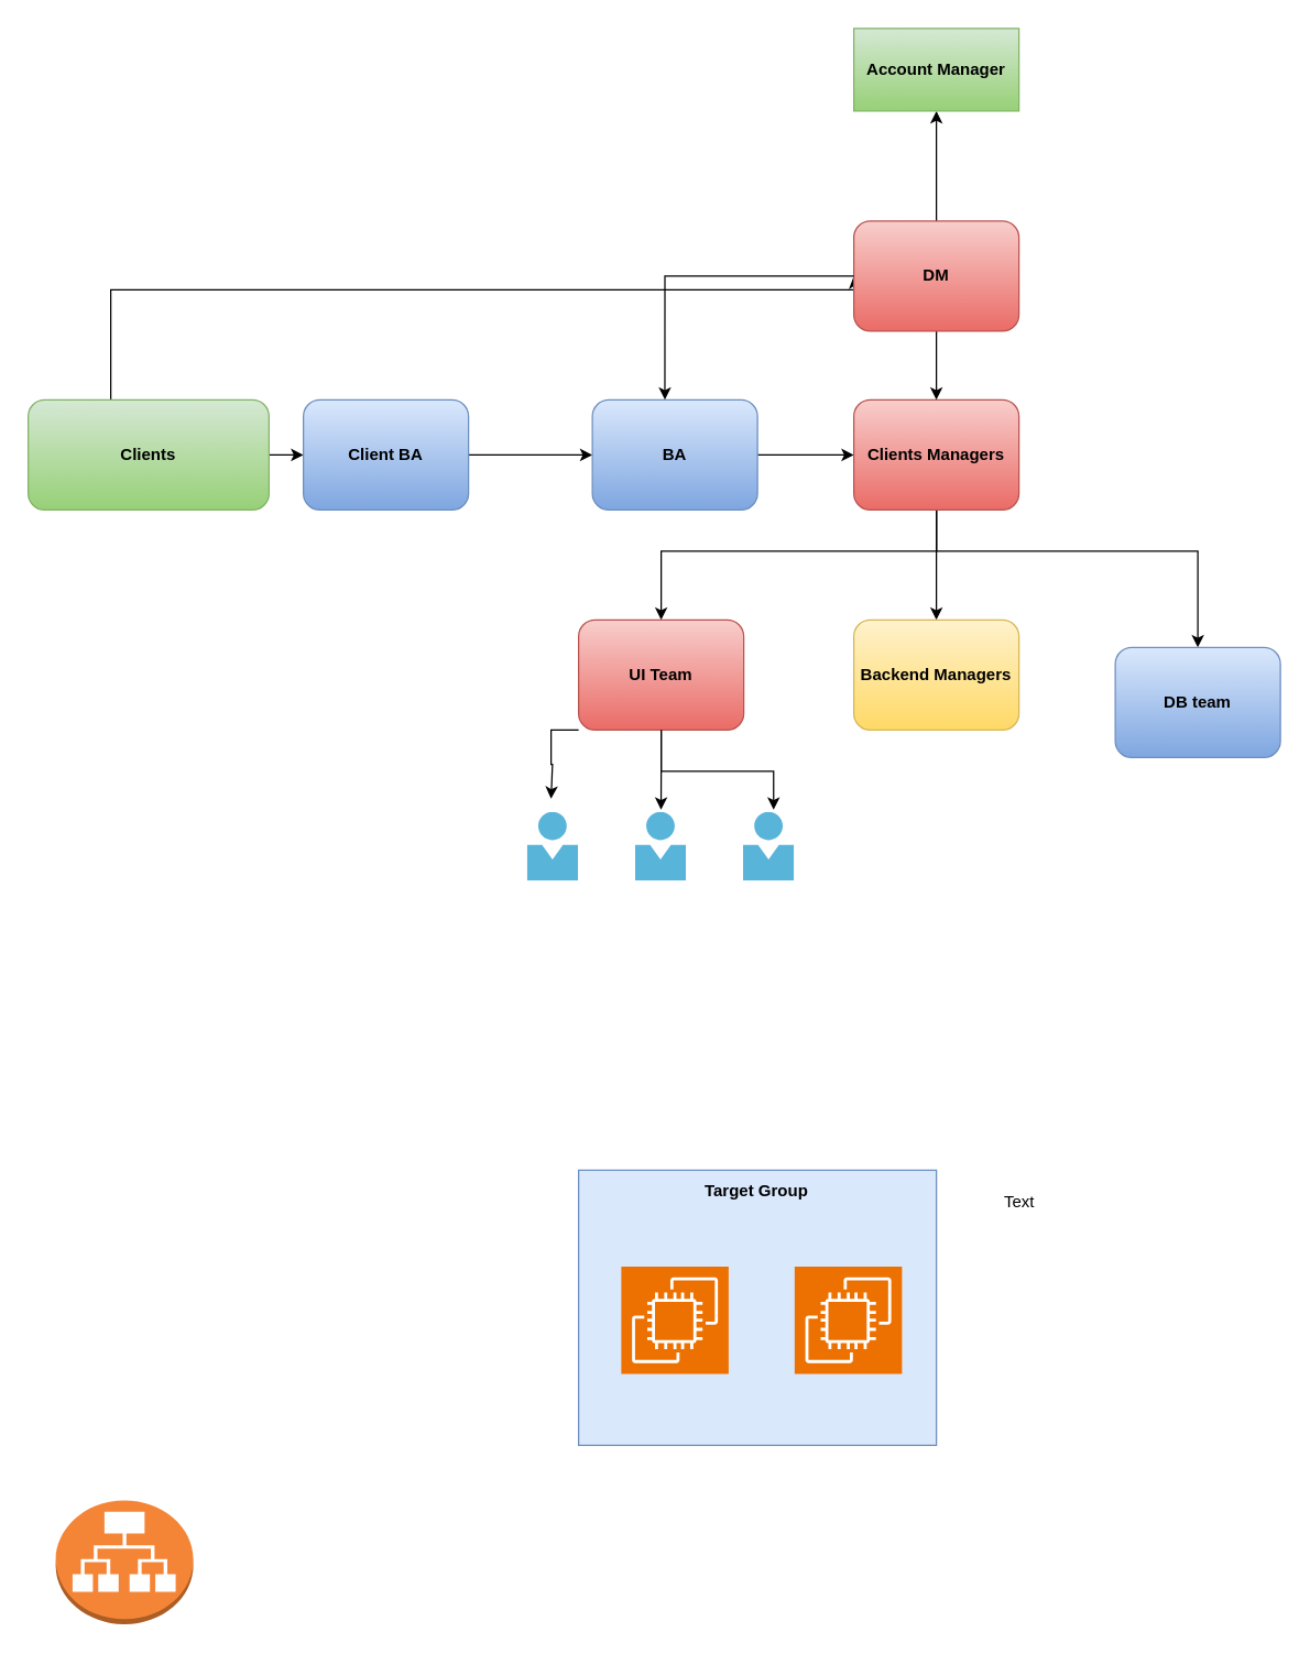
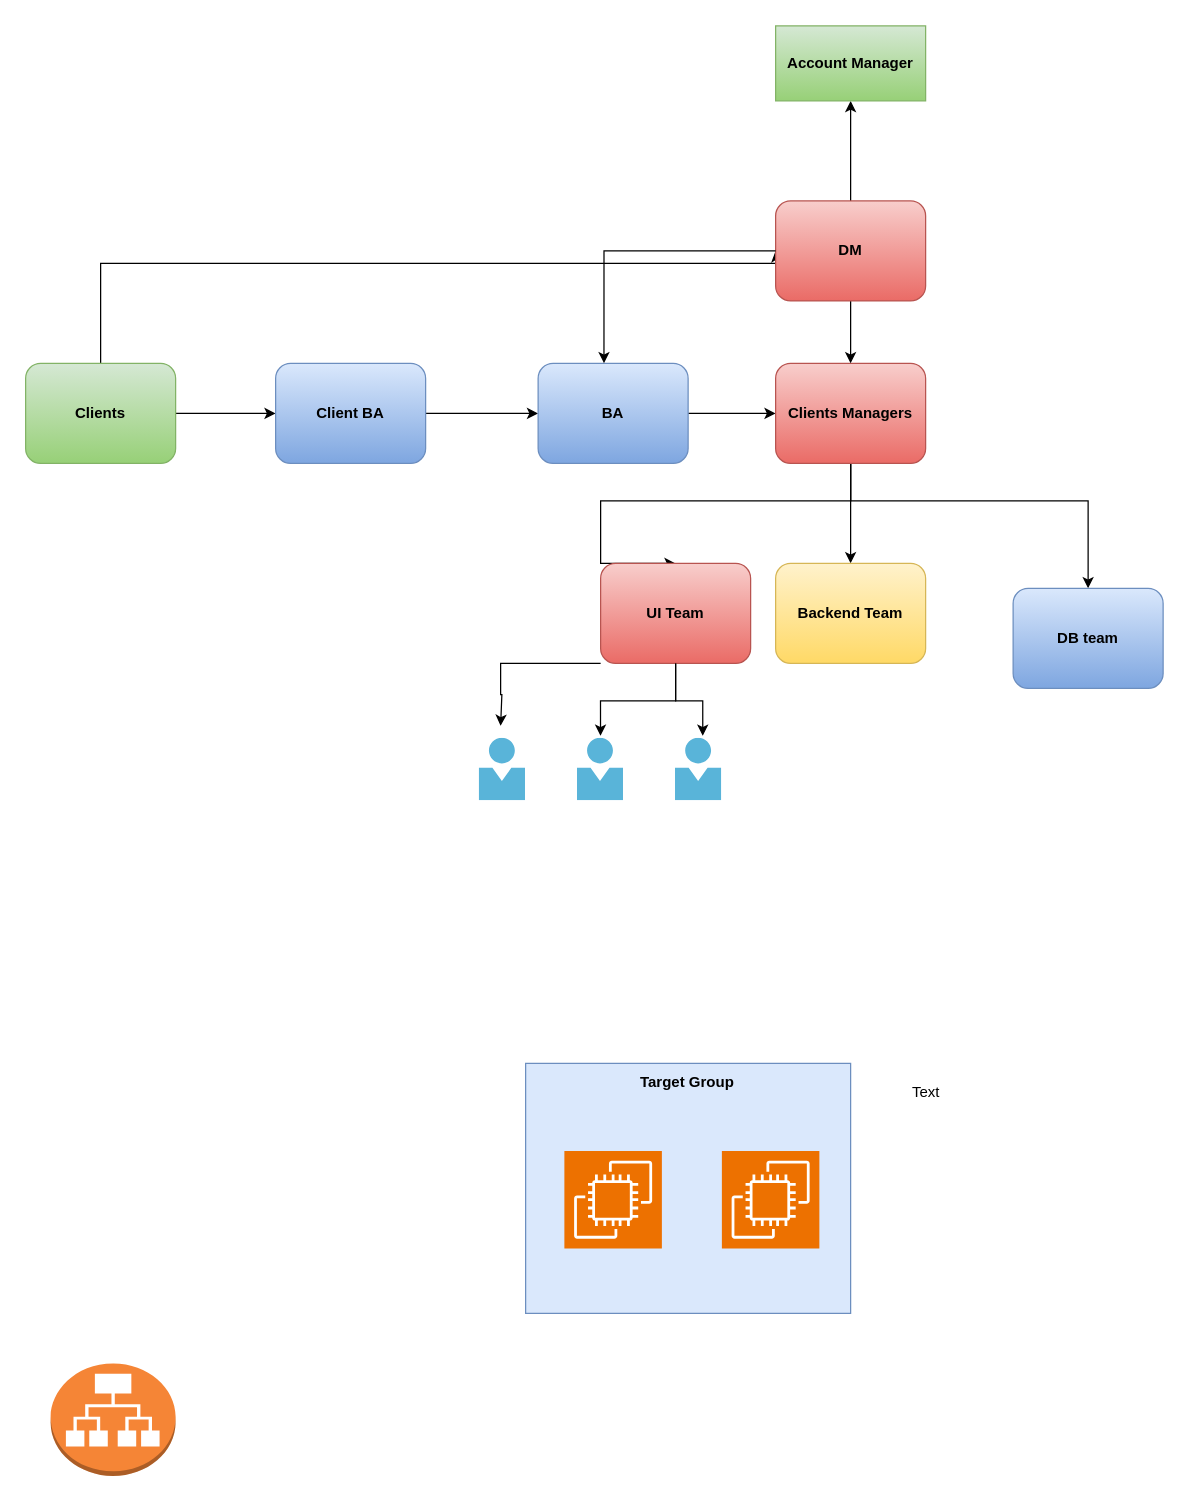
- <mxCell id="4" value="&lt;b&gt;Clients&lt;/b&gt;" style="rounded=1;whiteSpace=wrap;html=1;fillColor=#d5e8d4;gradientColor=#97d077;strokeColor=#82b366;" parent="1" vertex="1"><mxGeometry x="20" y="290" width="175" height="80" as="geometry" /></mxCell>
+ <mxCell id="4" value="&lt;b&gt;Clients&lt;/b&gt;" style="rounded=1;whiteSpace=wrap;html=1;fillColor=#d5e8d4;gradientColor=#97d077;strokeColor=#82b366;" parent="1" vertex="1"><mxGeometry x="20" y="290" width="120" height="80" as="geometry" /></mxCell>
- <mxCell id="14" value="&lt;b&gt;UI Team&lt;/b&gt;" style="rounded=1;whiteSpace=wrap;html=1;fillColor=#f8cecc;gradientColor=#ea6b66;strokeColor=#b85450;" parent="1" vertex="1"><mxGeometry x="420" y="450" width="120" height="80" as="geometry" /></mxCell>
+ <mxCell id="14" value="&lt;b&gt;UI Team&lt;/b&gt;" style="rounded=1;whiteSpace=wrap;html=1;fillColor=#f8cecc;gradientColor=#ea6b66;strokeColor=#b85450;" parent="1" vertex="1"><mxGeometry x="480" y="450" width="120" height="80" as="geometry" /></mxCell>
- <mxCell id="15" value="&lt;b&gt;Backend Managers&lt;/b&gt;" style="rounded=1;whiteSpace=wrap;html=1;fillColor=#fff2cc;gradientColor=#ffd966;strokeColor=#d6b656;" parent="1" vertex="1"><mxGeometry x="620" y="450" width="120" height="80" as="geometry" /></mxCell>
+ <mxCell id="15" value="&lt;b&gt;Backend Team&lt;/b&gt;" style="rounded=1;whiteSpace=wrap;html=1;fillColor=#fff2cc;gradientColor=#ffd966;strokeColor=#d6b656;" parent="1" vertex="1"><mxGeometry x="620" y="450" width="120" height="80" as="geometry" /></mxCell>
